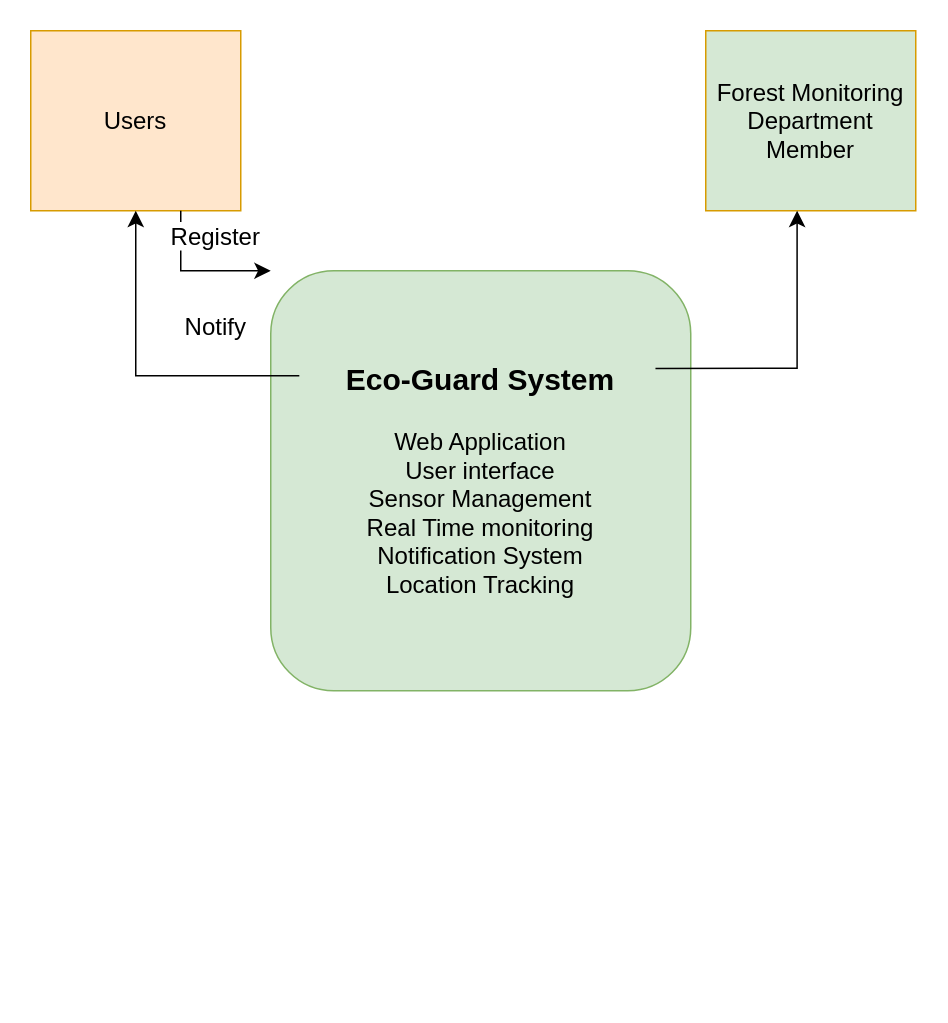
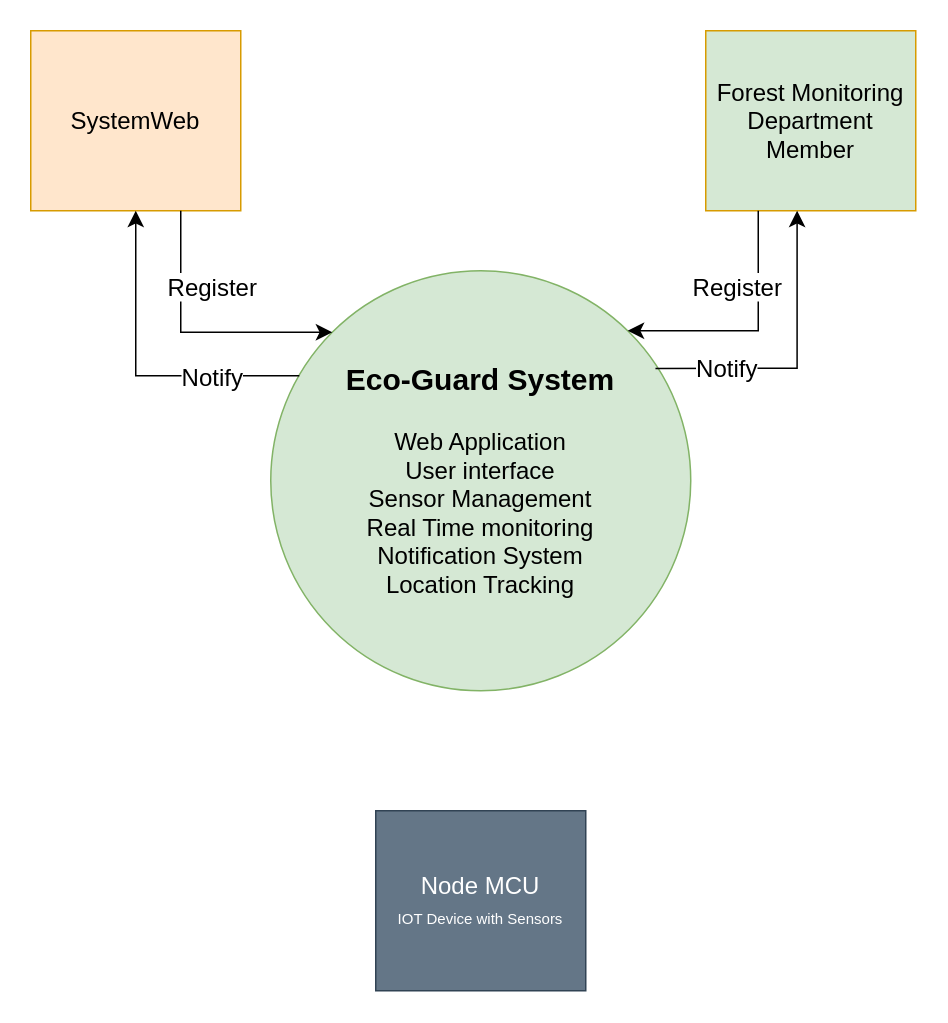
- <mxCell id="4" value="Users" style="whiteSpace=wrap;html=1;fontSize=16;imageAspect=1;resizable=1;autosize=0;recursiveResize=1;perimeter=rectanglePerimeter;resizeHeight=0;resizeWidth=0;fixedWidth=0;expand=1;editable=1;movable=1;rotatable=1;deletable=1;locked=0;connectable=1;glass=0;fillStyle=auto;gradientDirection=north;fillColor=#ffe6cc;strokeColor=#d79b00;rounded=0;shadow=0;" vertex="1" parent="1"><mxGeometry x="20" y="20" width="140" height="120" as="geometry" /></mxCell>
+ <mxCell id="4" value="SystemWeb" style="whiteSpace=wrap;html=1;fontSize=16;imageAspect=1;resizable=1;autosize=0;recursiveResize=1;perimeter=rectanglePerimeter;resizeHeight=0;resizeWidth=0;fixedWidth=0;expand=1;editable=1;movable=1;rotatable=1;deletable=1;locked=0;connectable=1;glass=0;fillStyle=auto;gradientDirection=north;fillColor=#ffe6cc;strokeColor=#d79b00;rounded=0;shadow=0;" vertex="1" parent="1"><mxGeometry x="20" y="20" width="140" height="120" as="geometry" /></mxCell>
+ <mxCell id="11" value="" style="edgeStyle=segmentEdgeStyle;endArrow=classic;html=1;curved=0;rounded=0;endSize=8;startSize=8;fontSize=12;exitX=0.25;exitY=1;exitDx=0;exitDy=0;" edge="1" parent="1" source="3" target="2"><mxGeometry width="50" height="50" relative="1" as="geometry"><mxPoint x="560" y="167.84" as="sourcePoint" /><mxPoint x="440" y="220" as="targetPoint" /><Array as="points"><mxPoint x="505" y="220" /></Array></mxGeometry></mxCell>
+ <mxCell id="12" value="Register" style="edgeLabel;html=1;align=center;verticalAlign=middle;resizable=0;points=[];fontSize=16;" vertex="1" connectable="0" parent="11"><mxGeometry x="-0.174" y="-1" relative="1" as="geometry"><mxPoint x="-14" y="-19" as="offset" /></mxGeometry></mxCell>
+ <mxCell id="13" value="Notify" style="edgeLabel;html=1;align=center;verticalAlign=middle;resizable=0;points=[];fontSize=16;" vertex="1" connectable="0" parent="11"><mxGeometry x="-0.174" y="-1" relative="1" as="geometry"><mxPoint x="-21" y="35" as="offset" /></mxGeometry></mxCell>
- <mxCell id="2" value="&lt;font style=&quot;border-color: var(--border-color); font-size: 20px;&quot;&gt;&lt;b style=&quot;border-color: var(--border-color);&quot;&gt;Eco-Guard System&lt;br style=&quot;border-color: var(--border-color);&quot;&gt;&lt;/b&gt;&lt;/font&gt;&lt;br style=&quot;border-color: var(--border-color);&quot;&gt;Web Application&lt;br style=&quot;border-color: var(--border-color);&quot;&gt;User interface&lt;br style=&quot;border-color: var(--border-color);&quot;&gt;Sensor Management&lt;br style=&quot;border-color: var(--border-color);&quot;&gt;Real Time monitoring&lt;br style=&quot;border-color: var(--border-color);&quot;&gt;Notification System&lt;br&gt;Location Tracking" style="whiteSpace=wrap;html=1;aspect=fixed;fontSize=16;fillColor=#d5e8d4;strokeColor=#82b366;rounded=1;" vertex="1" parent="1"><mxGeometry x="180" y="180" width="280" height="280" as="geometry" /></mxCell>
+ <mxCell id="2" value="&lt;font style=&quot;border-color: var(--border-color); font-size: 20px;&quot;&gt;&lt;b style=&quot;border-color: var(--border-color);&quot;&gt;Eco-Guard System&lt;br style=&quot;border-color: var(--border-color);&quot;&gt;&lt;/b&gt;&lt;/font&gt;&lt;br style=&quot;border-color: var(--border-color);&quot;&gt;Web Application&lt;br style=&quot;border-color: var(--border-color);&quot;&gt;User interface&lt;br style=&quot;border-color: var(--border-color);&quot;&gt;Sensor Management&lt;br style=&quot;border-color: var(--border-color);&quot;&gt;Real Time monitoring&lt;br style=&quot;border-color: var(--border-color);&quot;&gt;Notification System&lt;br&gt;Location Tracking" style="ellipse;whiteSpace=wrap;html=1;aspect=fixed;fontSize=16;fillColor=#d5e8d4;strokeColor=#82b366;" vertex="1" parent="1"><mxGeometry x="180" y="180" width="280" height="280" as="geometry" /></mxCell>
+ <mxCell id="5" value="Node MCU&lt;br&gt;&lt;font style=&quot;font-size: 10px;&quot;&gt;IOT Device with Sensors&lt;/font&gt;" style="whiteSpace=wrap;html=1;fontSize=16;imageAspect=1;resizable=1;autosize=0;recursiveResize=1;perimeter=rectanglePerimeter;resizeHeight=0;resizeWidth=0;fixedWidth=0;expand=1;editable=1;movable=1;rotatable=1;deletable=1;locked=0;connectable=1;glass=0;fillStyle=auto;gradientDirection=north;fillColor=#647687;strokeColor=#314354;rounded=0;shadow=0;fontColor=#ffffff;" vertex="1" parent="1"><mxGeometry x="250" y="540" width="140" height="120" as="geometry" /></mxCell>
